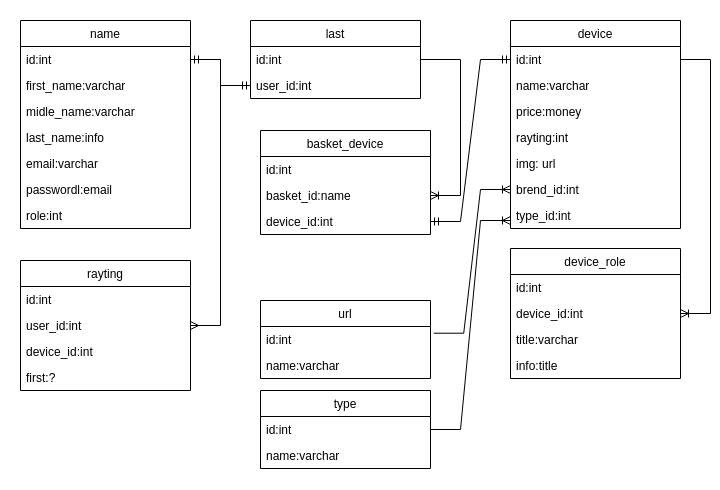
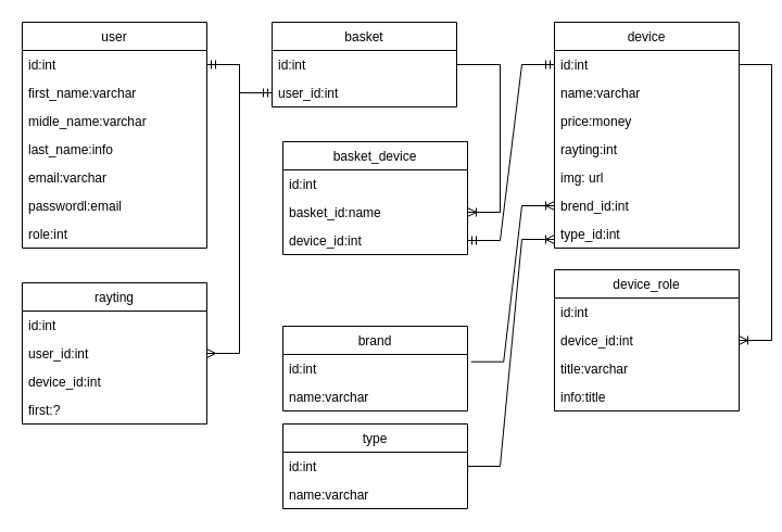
- <mxCell id="2" value="name" style="swimlane;fontStyle=0;childLayout=stackLayout;horizontal=1;startSize=26;fillColor=none;horizontalStack=0;resizeParent=1;resizeParentMax=0;resizeLast=0;collapsible=1;marginBottom=0;" vertex="1" parent="1"><mxGeometry x="20" y="20" width="170" height="208" as="geometry"><mxRectangle x="80" y="50" width="60" height="26" as="alternateBounds" /></mxGeometry></mxCell>
+ <mxCell id="2" value="user" style="swimlane;fontStyle=0;childLayout=stackLayout;horizontal=1;startSize=26;fillColor=none;horizontalStack=0;resizeParent=1;resizeParentMax=0;resizeLast=0;collapsible=1;marginBottom=0;" vertex="1" parent="1"><mxGeometry x="20" y="20" width="170" height="208" as="geometry"><mxRectangle x="80" y="50" width="60" height="26" as="alternateBounds" /></mxGeometry></mxCell>
- <mxCell id="10" value="last" style="swimlane;fontStyle=0;childLayout=stackLayout;horizontal=1;startSize=26;fillColor=none;horizontalStack=0;resizeParent=1;resizeParentMax=0;resizeLast=0;collapsible=1;marginBottom=0;" vertex="1" parent="1"><mxGeometry x="250" y="20" width="170" height="78" as="geometry"><mxRectangle x="80" y="50" width="60" height="26" as="alternateBounds" /></mxGeometry></mxCell>
+ <mxCell id="10" value="basket" style="swimlane;fontStyle=0;childLayout=stackLayout;horizontal=1;startSize=26;fillColor=none;horizontalStack=0;resizeParent=1;resizeParentMax=0;resizeLast=0;collapsible=1;marginBottom=0;" vertex="1" parent="1"><mxGeometry x="250" y="20" width="170" height="78" as="geometry"><mxRectangle x="80" y="50" width="60" height="26" as="alternateBounds" /></mxGeometry></mxCell>
- <mxCell id="25" value="url" style="swimlane;fontStyle=0;childLayout=stackLayout;horizontal=1;startSize=26;fillColor=none;horizontalStack=0;resizeParent=1;resizeParentMax=0;resizeLast=0;collapsible=1;marginBottom=0;" vertex="1" parent="1"><mxGeometry x="260" y="300" width="170" height="78" as="geometry"><mxRectangle x="80" y="50" width="60" height="26" as="alternateBounds" /></mxGeometry></mxCell>
+ <mxCell id="25" value="brand" style="swimlane;fontStyle=0;childLayout=stackLayout;horizontal=1;startSize=26;fillColor=none;horizontalStack=0;resizeParent=1;resizeParentMax=0;resizeLast=0;collapsible=1;marginBottom=0;" vertex="1" parent="1"><mxGeometry x="260" y="300" width="170" height="78" as="geometry"><mxRectangle x="80" y="50" width="60" height="26" as="alternateBounds" /></mxGeometry></mxCell>
